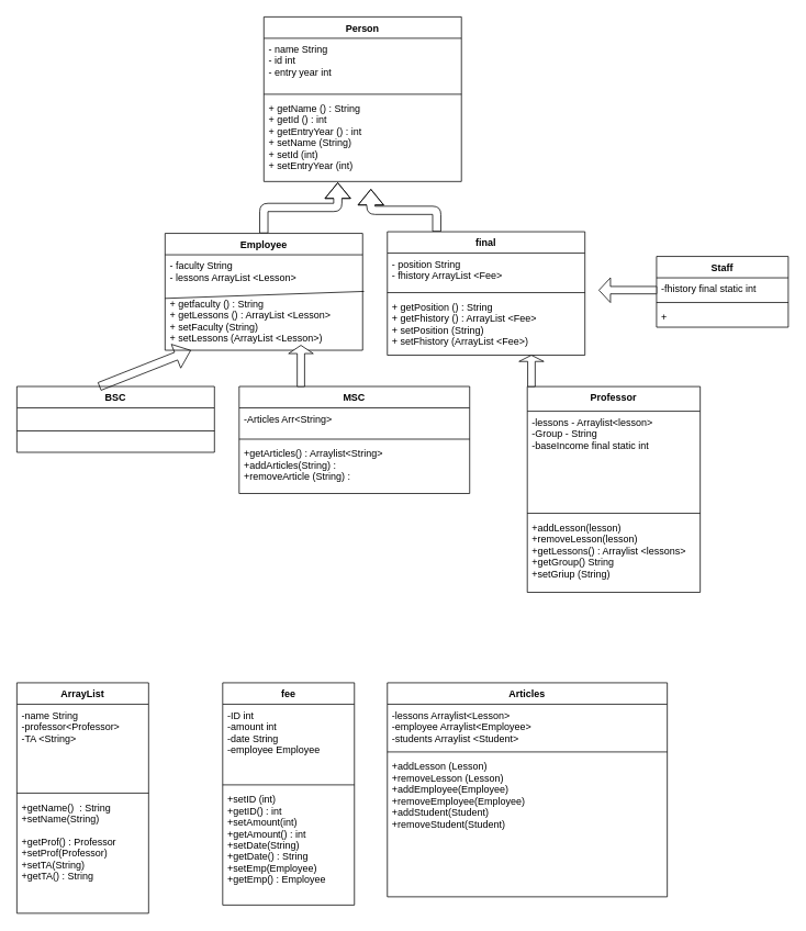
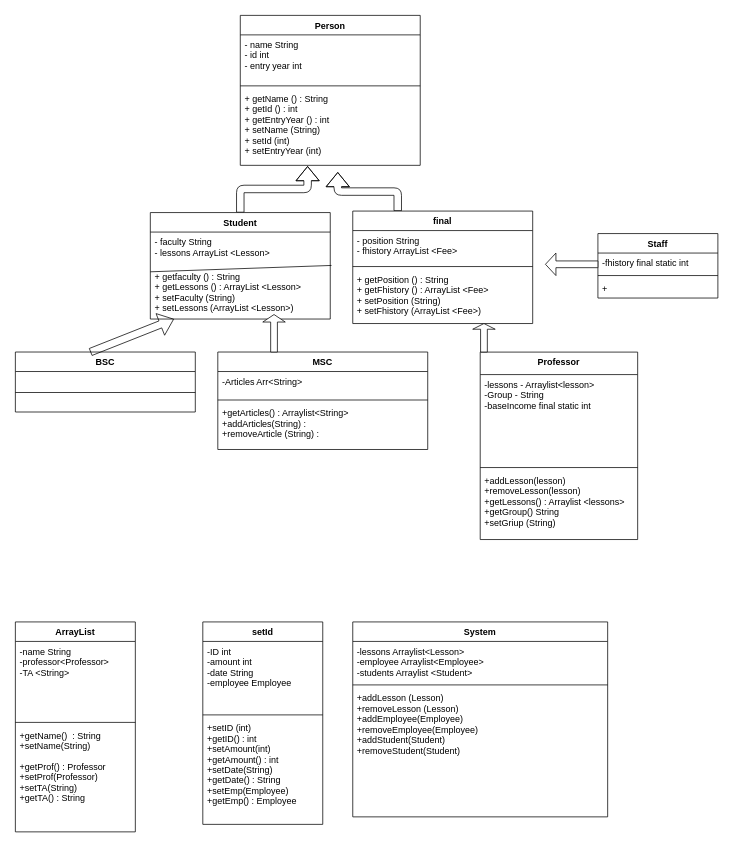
- <mxCell id="7" value="Employee" style="swimlane;fontStyle=1;align=center;verticalAlign=top;childLayout=stackLayout;horizontal=1;startSize=26;horizontalStack=0;resizeParent=1;resizeParentMax=0;resizeLast=0;collapsible=1;marginBottom=0;" parent="1" vertex="1"><mxGeometry x="200" y="283" width="240" height="142" as="geometry" /></mxCell>
+ <mxCell id="7" value="Student" style="swimlane;fontStyle=1;align=center;verticalAlign=top;childLayout=stackLayout;horizontal=1;startSize=26;horizontalStack=0;resizeParent=1;resizeParentMax=0;resizeLast=0;collapsible=1;marginBottom=0;" parent="1" vertex="1"><mxGeometry x="200" y="283" width="240" height="142" as="geometry" /></mxCell>
- <mxCell id="36" value="fee" style="swimlane;fontStyle=1;align=center;verticalAlign=top;childLayout=stackLayout;horizontal=1;startSize=26;horizontalStack=0;resizeParent=1;resizeParentMax=0;resizeLast=0;collapsible=1;marginBottom=0;" vertex="1" parent="1"><mxGeometry x="270" y="829" width="160" height="270" as="geometry" /></mxCell>
+ <mxCell id="36" value="setId" style="swimlane;fontStyle=1;align=center;verticalAlign=top;childLayout=stackLayout;horizontal=1;startSize=26;horizontalStack=0;resizeParent=1;resizeParentMax=0;resizeLast=0;collapsible=1;marginBottom=0;" vertex="1" parent="1"><mxGeometry x="270" y="829" width="160" height="270" as="geometry" /></mxCell>
- <mxCell id="40" value="Articles" style="swimlane;fontStyle=1;align=center;verticalAlign=top;childLayout=stackLayout;horizontal=1;startSize=26;horizontalStack=0;resizeParent=1;resizeParentMax=0;resizeLast=0;collapsible=1;marginBottom=0;" vertex="1" parent="1"><mxGeometry x="470" y="829" width="340" height="260" as="geometry" /></mxCell>
+ <mxCell id="40" value="System" style="swimlane;fontStyle=1;align=center;verticalAlign=top;childLayout=stackLayout;horizontal=1;startSize=26;horizontalStack=0;resizeParent=1;resizeParentMax=0;resizeLast=0;collapsible=1;marginBottom=0;" vertex="1" parent="1"><mxGeometry x="470" y="829" width="340" height="260" as="geometry" /></mxCell>
